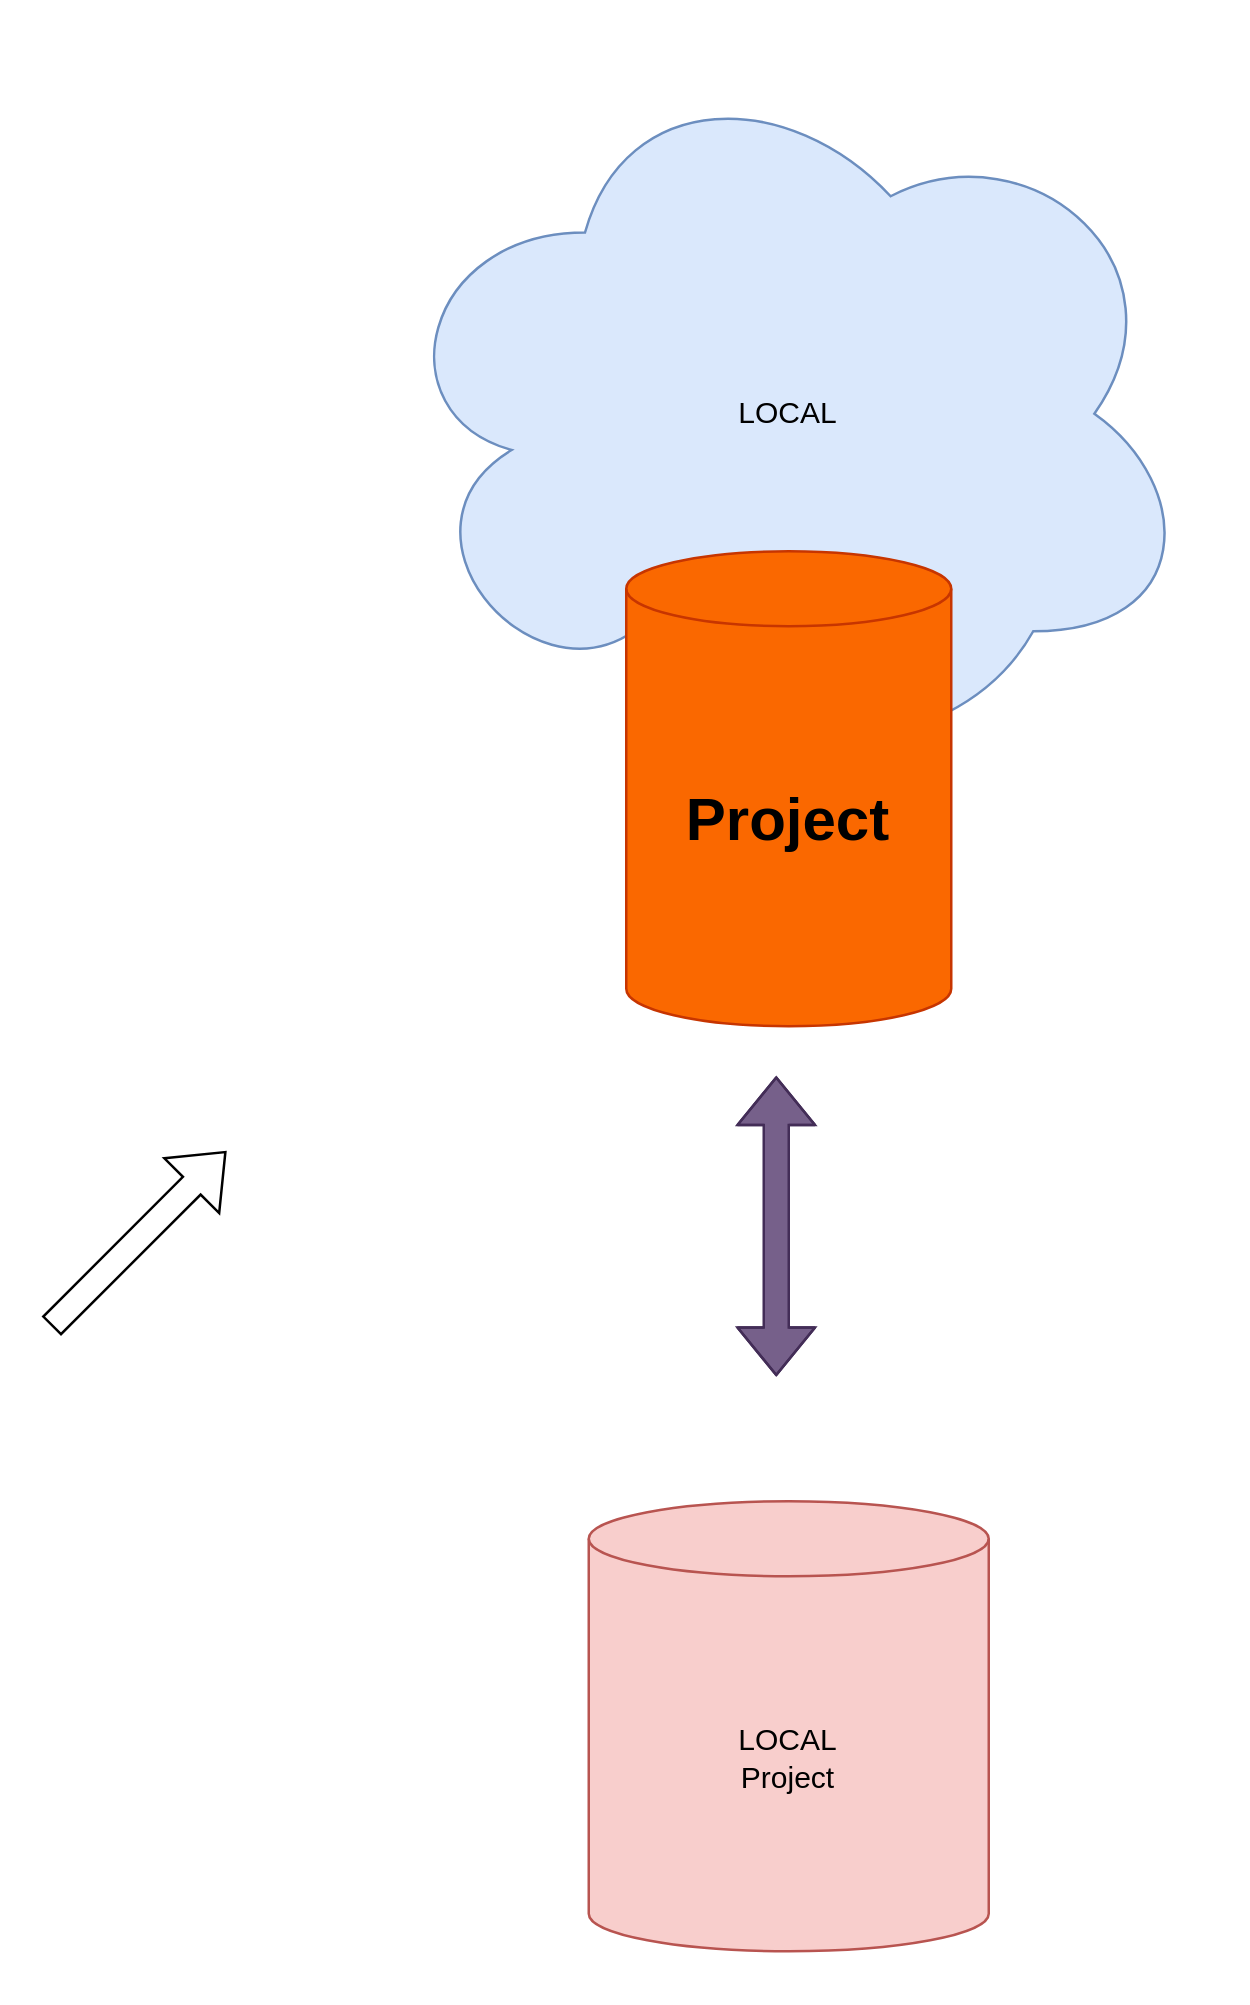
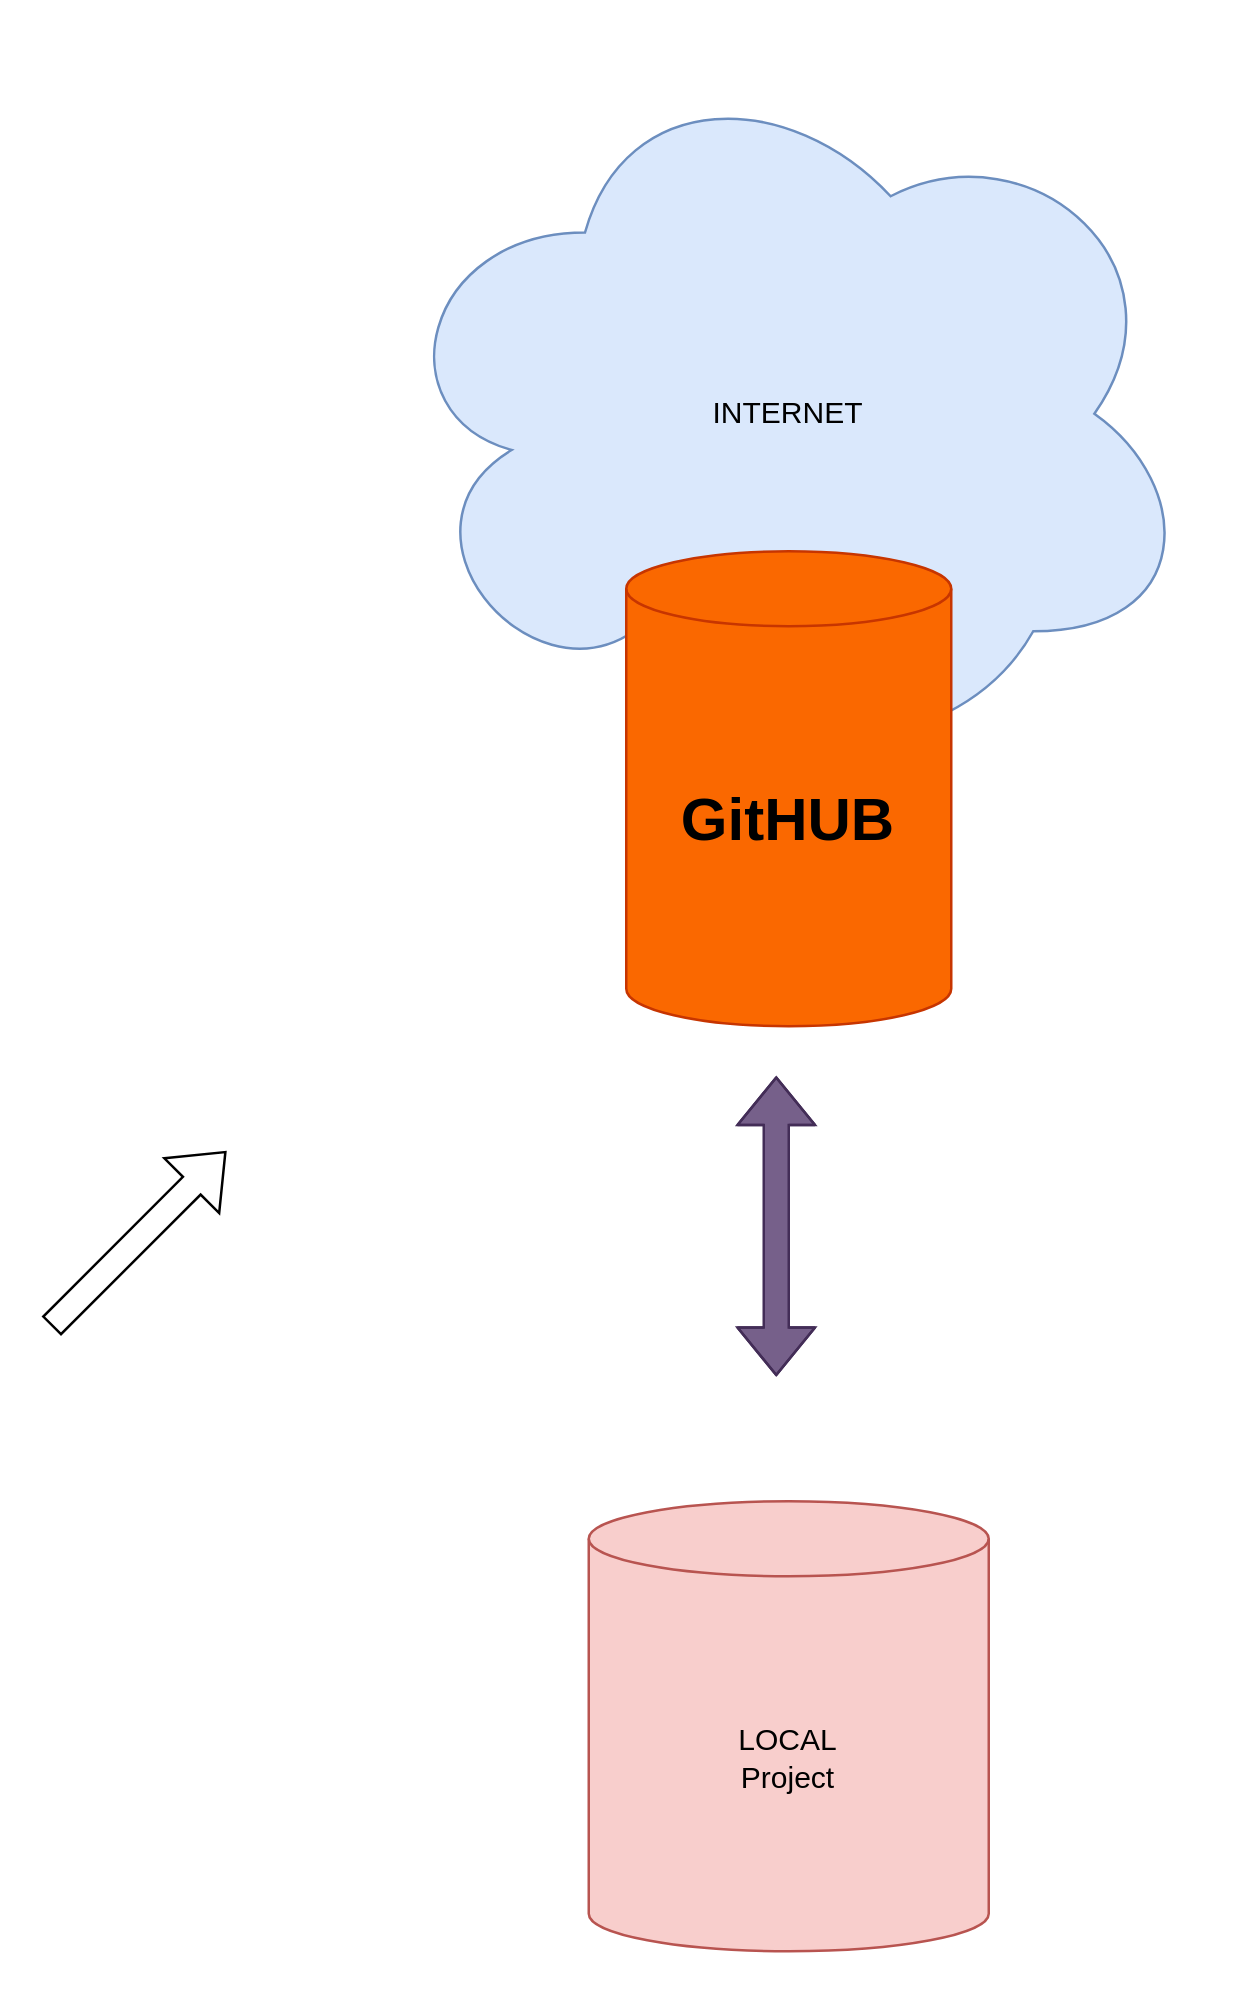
- <mxCell id="3" value="LOCAL" style="ellipse;shape=cloud;whiteSpace=wrap;html=1;fillColor=#dae8fc;strokeColor=#6c8ebf;" parent="1" vertex="1"><mxGeometry x="152" y="20" width="326" height="290" as="geometry" /></mxCell>
+ <mxCell id="3" value="INTERNET" style="ellipse;shape=cloud;whiteSpace=wrap;html=1;fillColor=#dae8fc;strokeColor=#6c8ebf;" parent="1" vertex="1"><mxGeometry x="152" y="20" width="326" height="290" as="geometry" /></mxCell>
- <mxCell id="4" value="&lt;font style=&quot;font-size: 24px&quot;&gt;&lt;b&gt;Project&lt;/b&gt;&lt;/font&gt;" style="shape=cylinder3;whiteSpace=wrap;html=1;boundedLbl=1;backgroundOutline=1;size=15;fillColor=#fa6800;strokeColor=#C73500;fontColor=#000000;" parent="1" vertex="1"><mxGeometry x="250" y="220" width="130" height="190" as="geometry" /></mxCell>
+ <mxCell id="4" value="&lt;font style=&quot;font-size: 24px&quot;&gt;&lt;b&gt;GitHUB&lt;/b&gt;&lt;/font&gt;" style="shape=cylinder3;whiteSpace=wrap;html=1;boundedLbl=1;backgroundOutline=1;size=15;fillColor=#fa6800;strokeColor=#C73500;fontColor=#000000;" parent="1" vertex="1"><mxGeometry x="250" y="220" width="130" height="190" as="geometry" /></mxCell>
